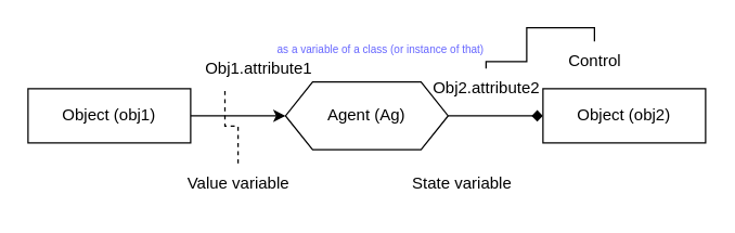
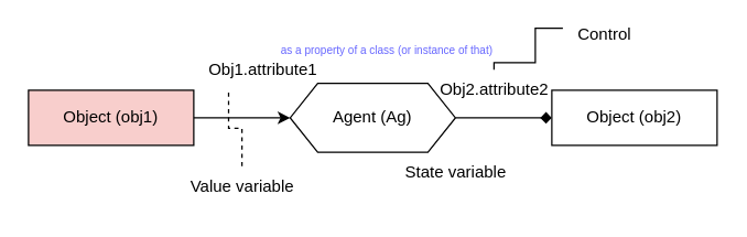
- <mxCell id="9" value="&lt;font style=&quot;font-size: 8px;&quot;&gt;as a variable of a class (or instance of that)&lt;/font&gt;" style="text;html=1;align=center;verticalAlign=middle;resizable=0;points=[];autosize=1;strokeColor=none;fillColor=none;fontColor=#6666FF;" vertex="1" parent="1"><mxGeometry x="190" y="20" width="180" height="30" as="geometry" /></mxCell>
+ <mxCell id="9" value="&lt;font style=&quot;font-size: 8px;&quot;&gt;as a property of a class (or instance of that)&lt;/font&gt;" style="text;html=1;align=center;verticalAlign=middle;resizable=0;points=[];autosize=1;strokeColor=none;fillColor=none;fontColor=#6666FF;" vertex="1" parent="1"><mxGeometry x="190" y="20" width="180" height="30" as="geometry" /></mxCell>
- <mxCell id="14" value="Control" style="text;html=1;align=center;verticalAlign=middle;resizable=0;points=[];autosize=1;strokeColor=none;fillColor=none;" vertex="1" parent="1"><mxGeometry x="408" y="30" width="60" height="30" as="geometry" /></mxCell>
+ <mxCell id="14" value="Control" style="text;html=1;align=center;verticalAlign=middle;resizable=0;points=[];autosize=1;strokeColor=none;fillColor=none;" vertex="1" parent="1"><mxGeometry x="408" y="10" width="60" height="30" as="geometry" /></mxCell>
- <mxCell id="5" value="Object (obj1)" style="rounded=0;whiteSpace=wrap;html=1;" vertex="1" parent="1"><mxGeometry x="20" y="65" width="120" height="40" as="geometry" /></mxCell>
+ <mxCell id="5" value="Object (obj1)" style="rounded=0;whiteSpace=wrap;html=1;fillColor=#f8cecc;" vertex="1" parent="1"><mxGeometry x="20" y="65" width="120" height="40" as="geometry" /></mxCell>
- <mxCell id="7" value="State variable" style="text;html=1;align=center;verticalAlign=middle;resizable=0;points=[];autosize=1;strokeColor=none;fillColor=none;" vertex="1" parent="1"><mxGeometry x="290" y="120" width="100" height="30" as="geometry" /></mxCell>
+ <mxCell id="7" value="State variable" style="text;html=1;align=center;verticalAlign=middle;resizable=0;points=[];autosize=1;strokeColor=none;fillColor=none;" vertex="1" parent="1"><mxGeometry x="280" y="110" width="100" height="30" as="geometry" /></mxCell>
